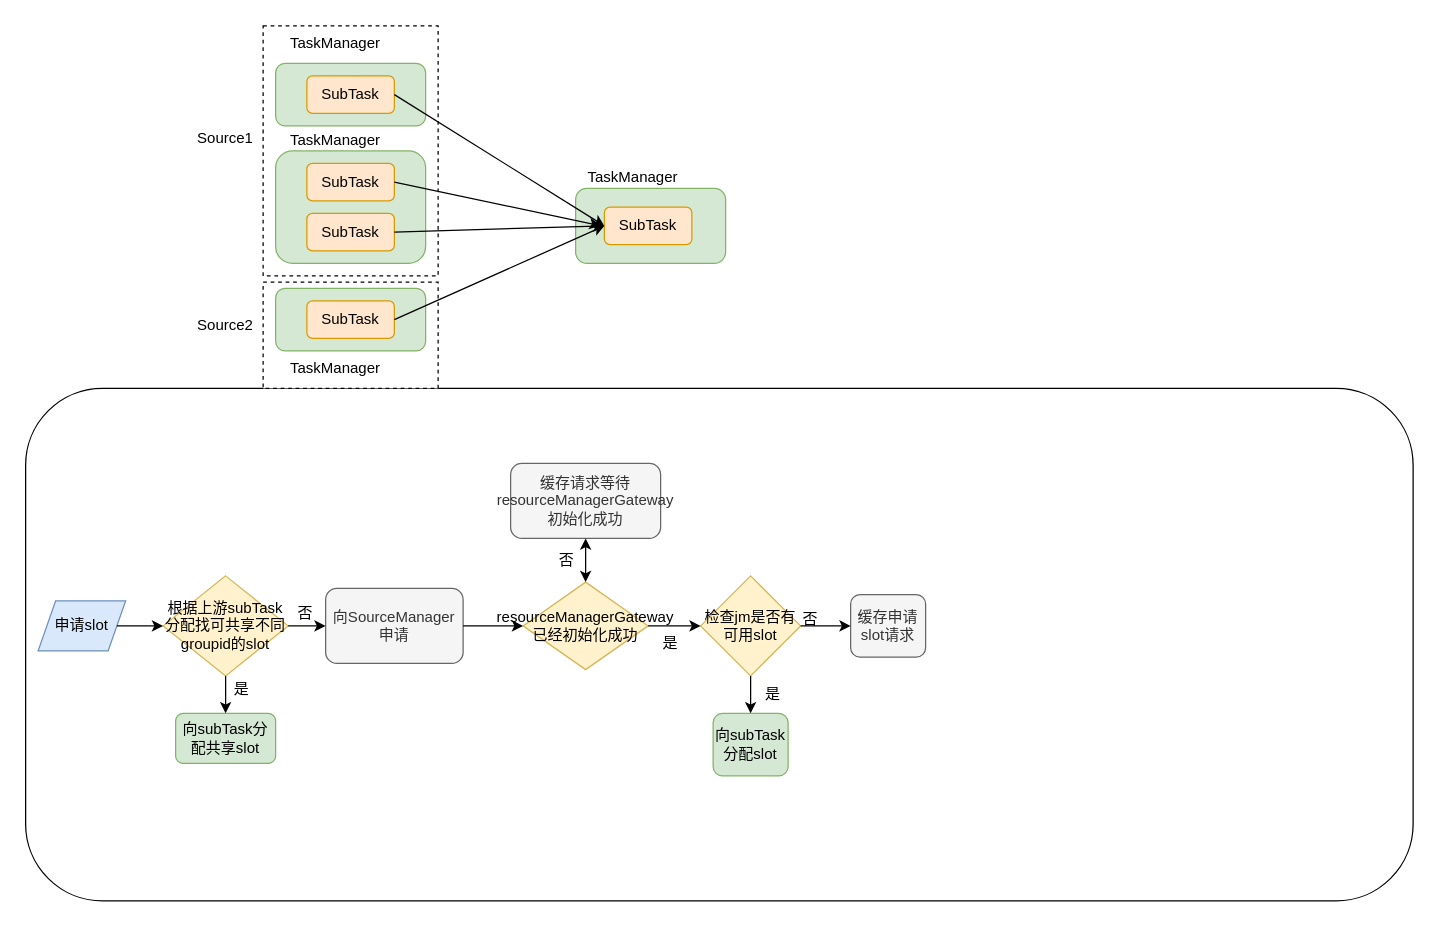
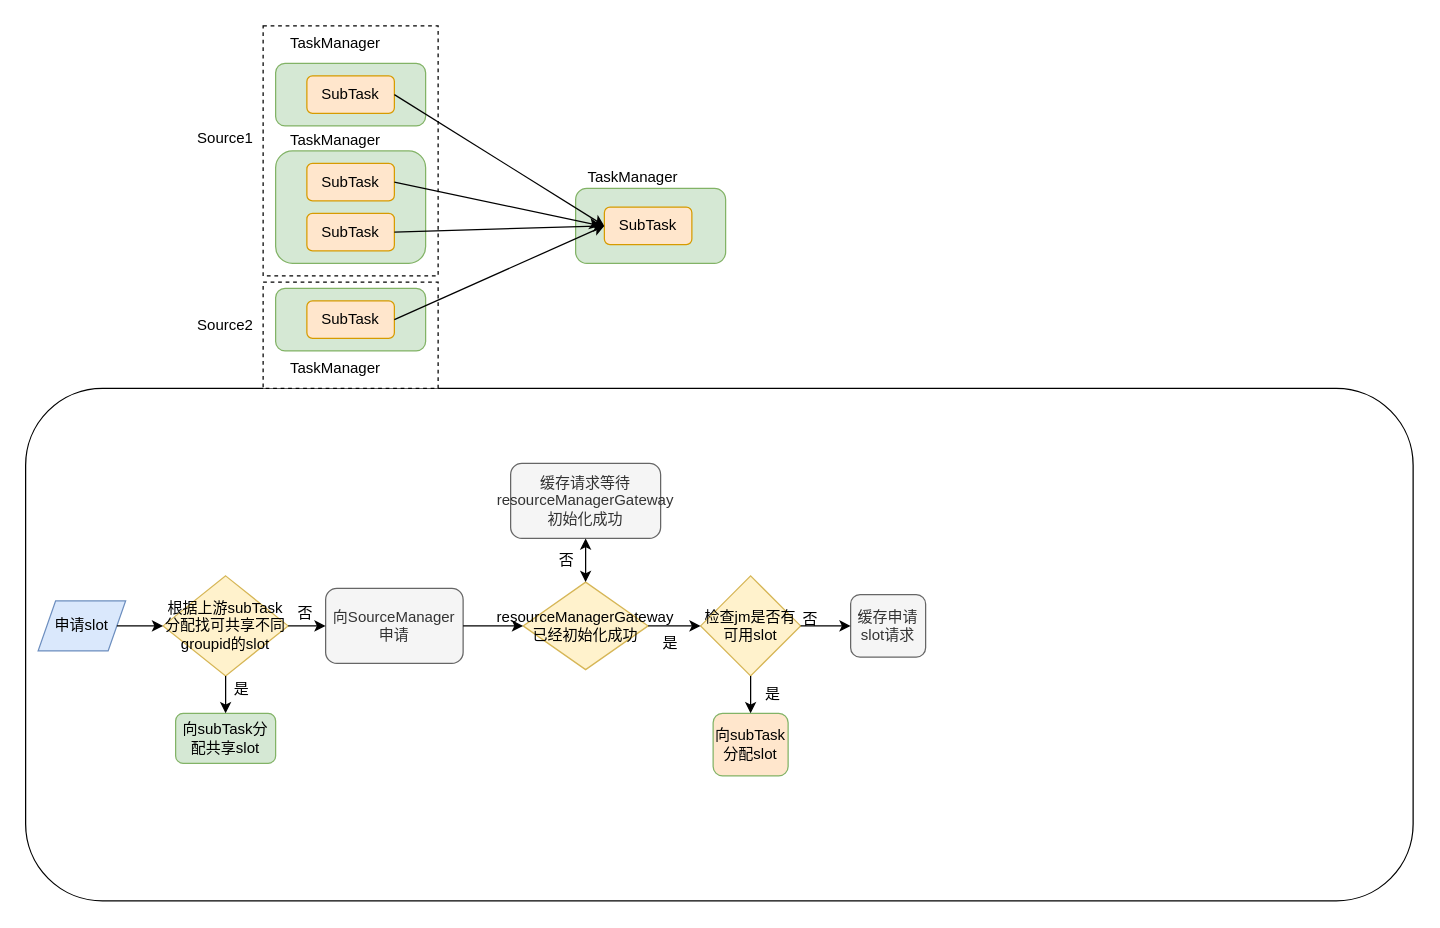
- <mxCell id="37" value="向subTask分配slot" style="rounded=1;whiteSpace=wrap;html=1;fillColor=#d5e8d4;strokeColor=#82b366;" vertex="1" parent="1"><mxGeometry x="570" y="570" width="60" height="50" as="geometry" /></mxCell>
+ <mxCell id="37" value="向subTask分配slot" style="rounded=1;whiteSpace=wrap;html=1;fillColor=#ffe6cc;strokeColor=#82b366;" vertex="1" parent="1"><mxGeometry x="570" y="570" width="60" height="50" as="geometry" /></mxCell>
